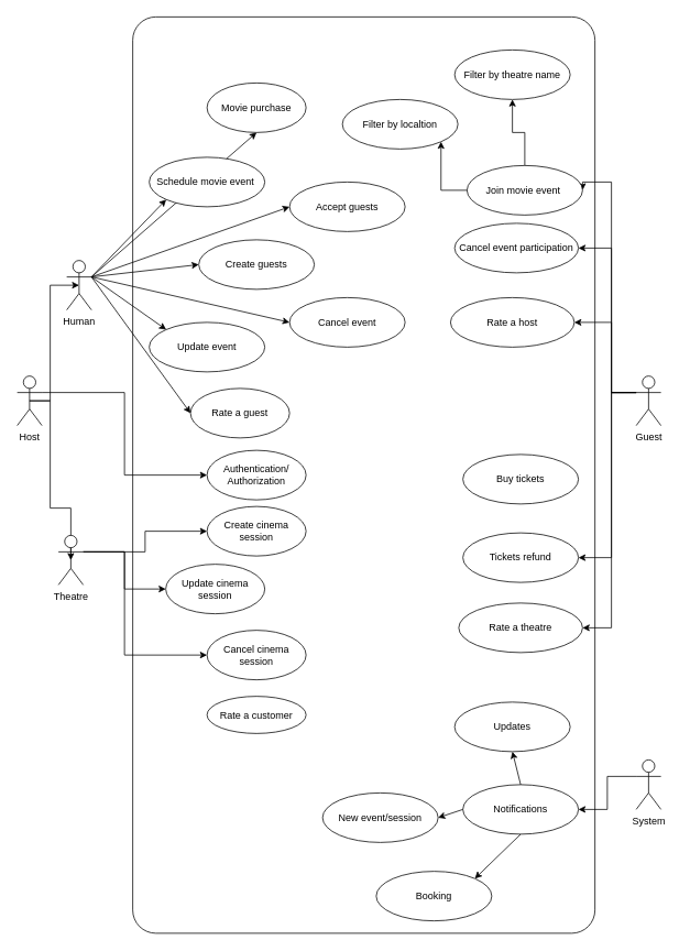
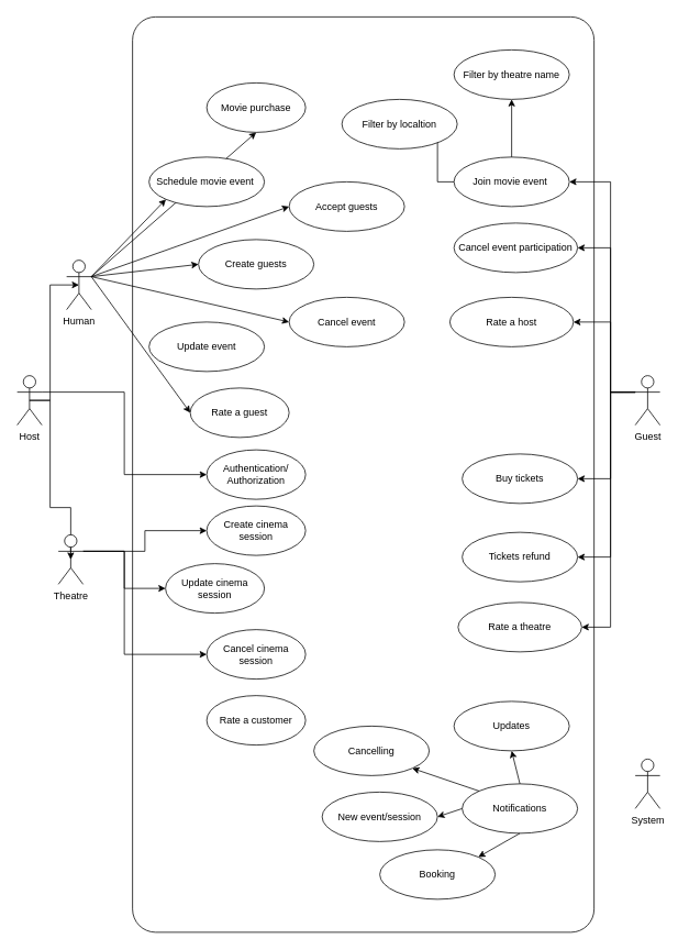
- <mxCell id="38" value="Join movie event&amp;nbsp;" style="ellipse;whiteSpace=wrap;html=1;fillColor=default;" vertex="1" parent="1"><mxGeometry x="565" y="200" width="140" height="60" as="geometry" /></mxCell>
+ <mxCell id="38" value="Join movie event&amp;nbsp;" style="ellipse;whiteSpace=wrap;html=1;fillColor=default;" vertex="1" parent="1"><mxGeometry x="550" y="190" width="140" height="60" as="geometry" /></mxCell>
- <mxCell id="35" value="" style="endArrow=classic;html=1;rounded=0;exitX=1;exitY=0.333;exitDx=0;exitDy=0;exitPerimeter=0;entryX=0;entryY=0;entryDx=0;entryDy=0;" edge="1" parent="1" source="11" target="26"><mxGeometry width="50" height="50" relative="1" as="geometry"><mxPoint x="370" y="590" as="sourcePoint" /><mxPoint x="420" y="540" as="targetPoint" /></mxGeometry></mxCell>
+ <mxCell id="14" style="edgeStyle=orthogonalEdgeStyle;rounded=0;orthogonalLoop=1;jettySize=auto;html=1;exitX=0;exitY=0.333;exitDx=0;exitDy=0;exitPerimeter=0;entryX=1;entryY=0.5;entryDx=0;entryDy=0;" edge="1" parent="1" source="18" target="40"><mxGeometry relative="1" as="geometry"><Array as="points"><mxPoint x="740" y="475" /><mxPoint x="740" y="580" /></Array></mxGeometry></mxCell>
- <mxCell id="43" value="Rate a customer" style="ellipse;whiteSpace=wrap;html=1;fillColor=default;" vertex="1" parent="1"><mxGeometry x="250" y="843" width="120" height="45" as="geometry" /></mxCell>
+ <mxCell id="43" value="Rate a customer" style="ellipse;whiteSpace=wrap;html=1;fillColor=default;" vertex="1" parent="1"><mxGeometry x="250" y="843" width="120" height="60" as="geometry" /></mxCell>
+ <mxCell id="51" value="Cancelling" style="ellipse;whiteSpace=wrap;html=1;fillColor=default;" vertex="1" parent="1"><mxGeometry x="380" y="880" width="140" height="60" as="geometry" /></mxCell>
- <mxCell id="27" style="edgeStyle=orthogonalEdgeStyle;rounded=0;orthogonalLoop=1;jettySize=auto;html=1;exitX=0;exitY=0.333;exitDx=0;exitDy=0;exitPerimeter=0;entryX=1;entryY=0.5;entryDx=0;entryDy=0;" edge="1" parent="1" source="28" target="42"><mxGeometry relative="1" as="geometry" /></mxCell>
+ <mxCell id="54" value="" style="endArrow=classic;html=1;rounded=0;exitX=0;exitY=0;exitDx=0;exitDy=0;entryX=1;entryY=1;entryDx=0;entryDy=0;" edge="1" parent="1" source="42" target="51"><mxGeometry width="50" height="50" relative="1" as="geometry"><mxPoint x="370" y="770" as="sourcePoint" /><mxPoint x="420" y="720" as="targetPoint" /></mxGeometry></mxCell>
- <mxCell id="50" value="Booking" style="ellipse;whiteSpace=wrap;html=1;fillColor=default;" vertex="1" parent="1"><mxGeometry x="455" y="1055" width="140" height="60" as="geometry" /></mxCell>
+ <mxCell id="50" value="Booking" style="ellipse;whiteSpace=wrap;html=1;fillColor=default;" vertex="1" parent="1"><mxGeometry x="460" y="1030" width="140" height="60" as="geometry" /></mxCell>
